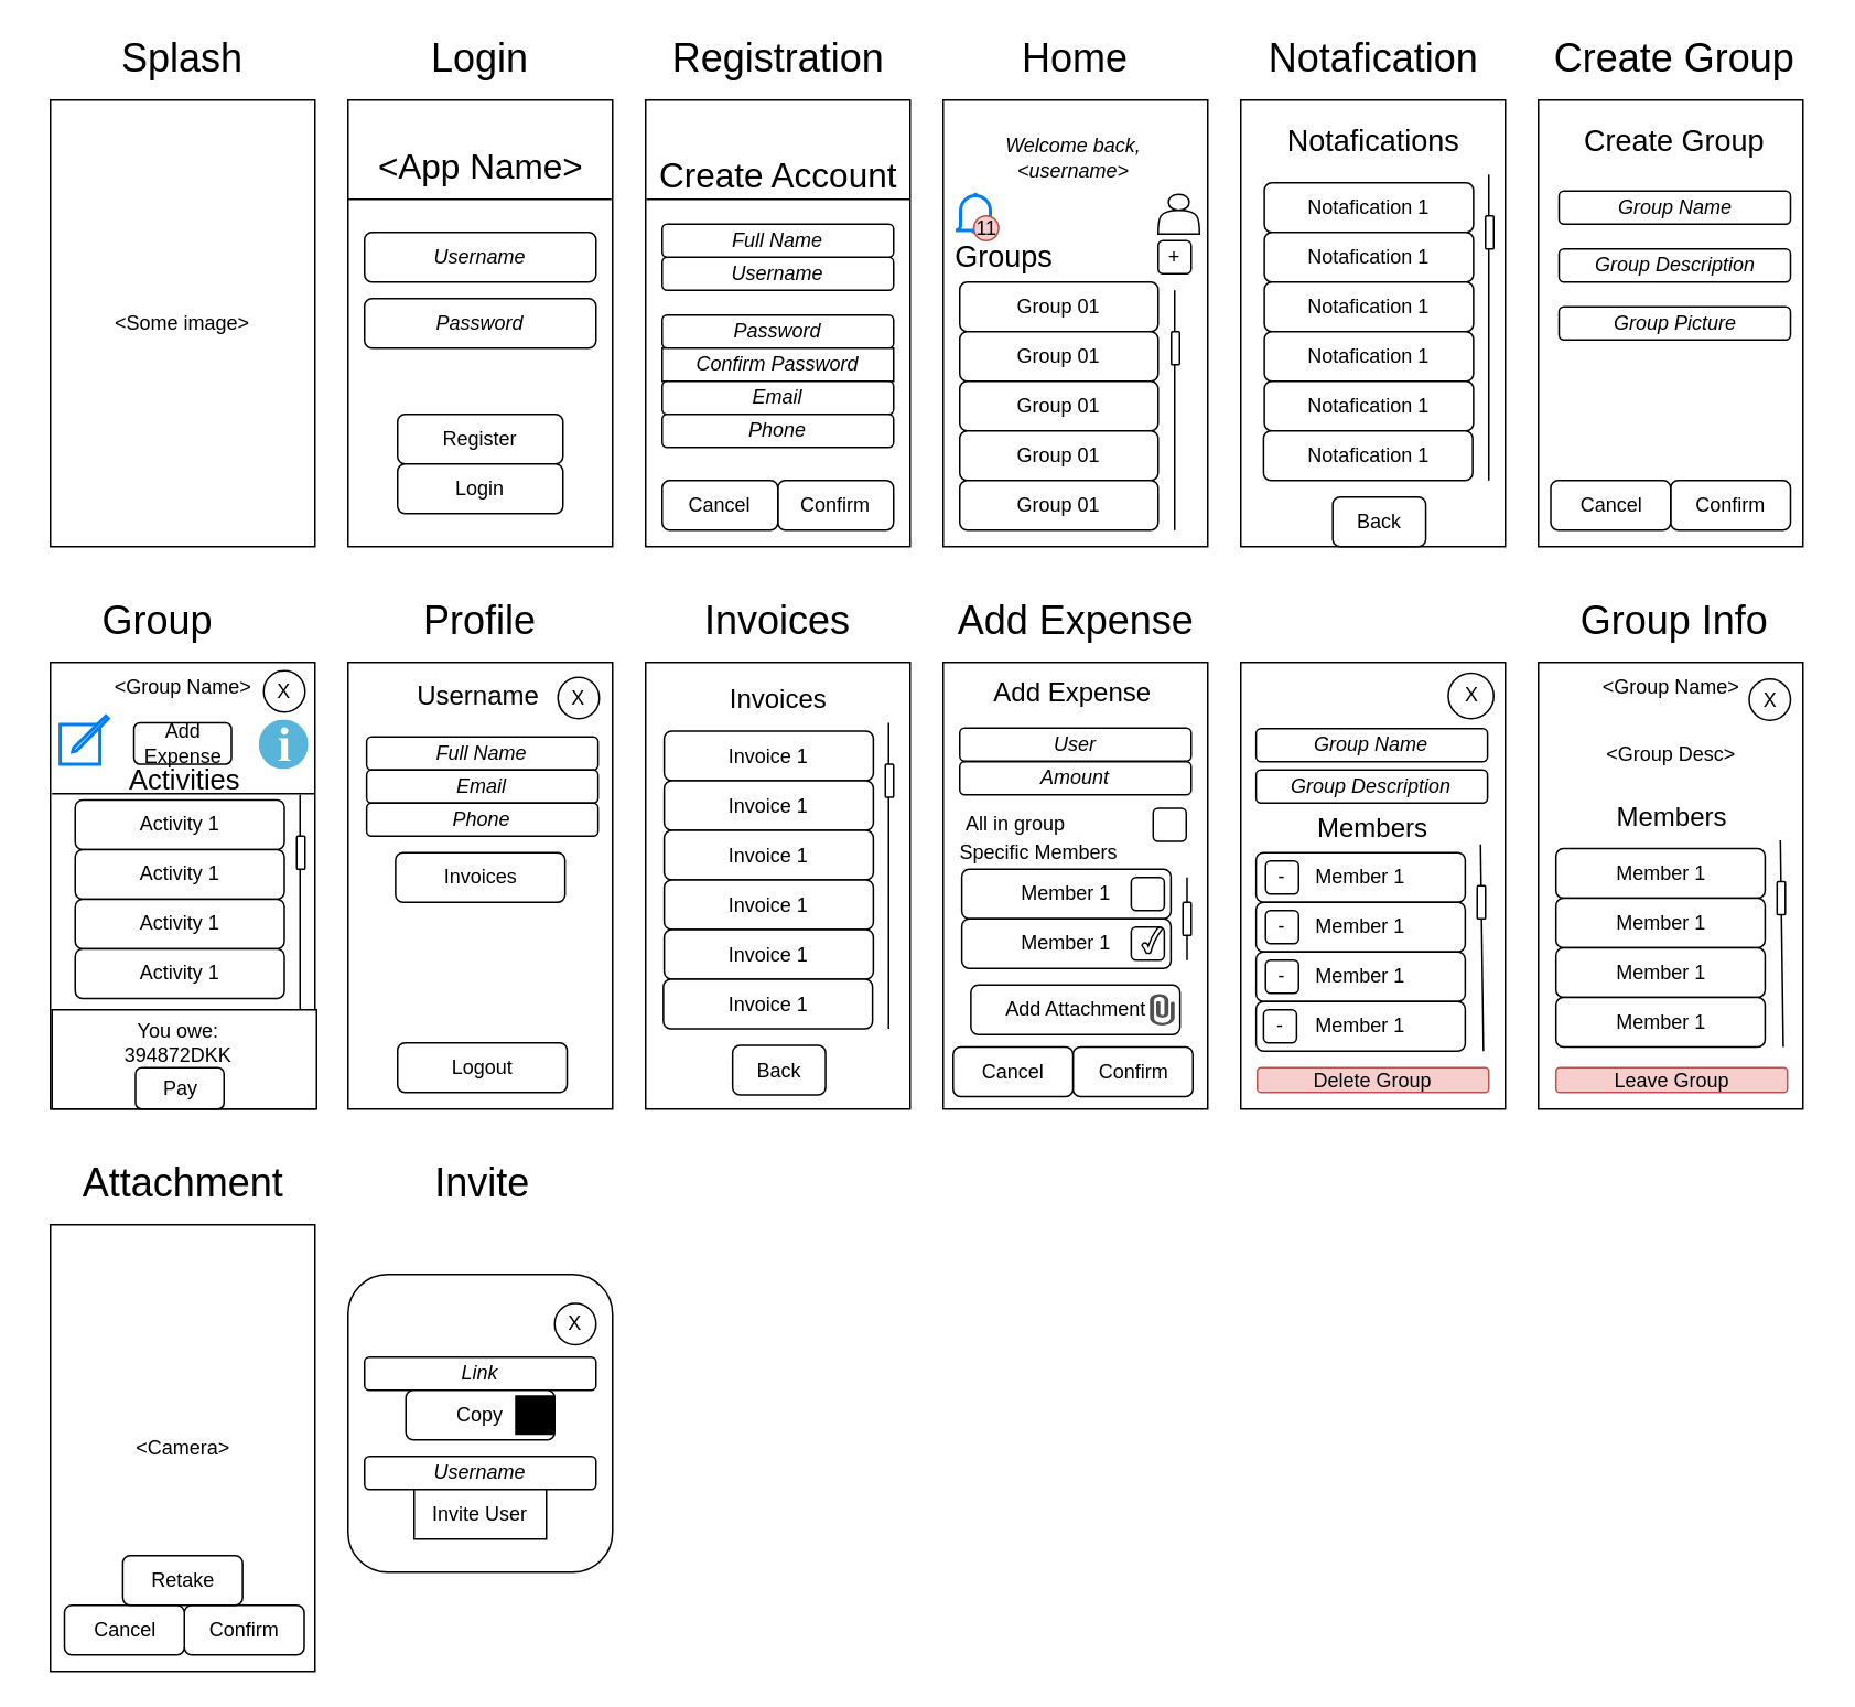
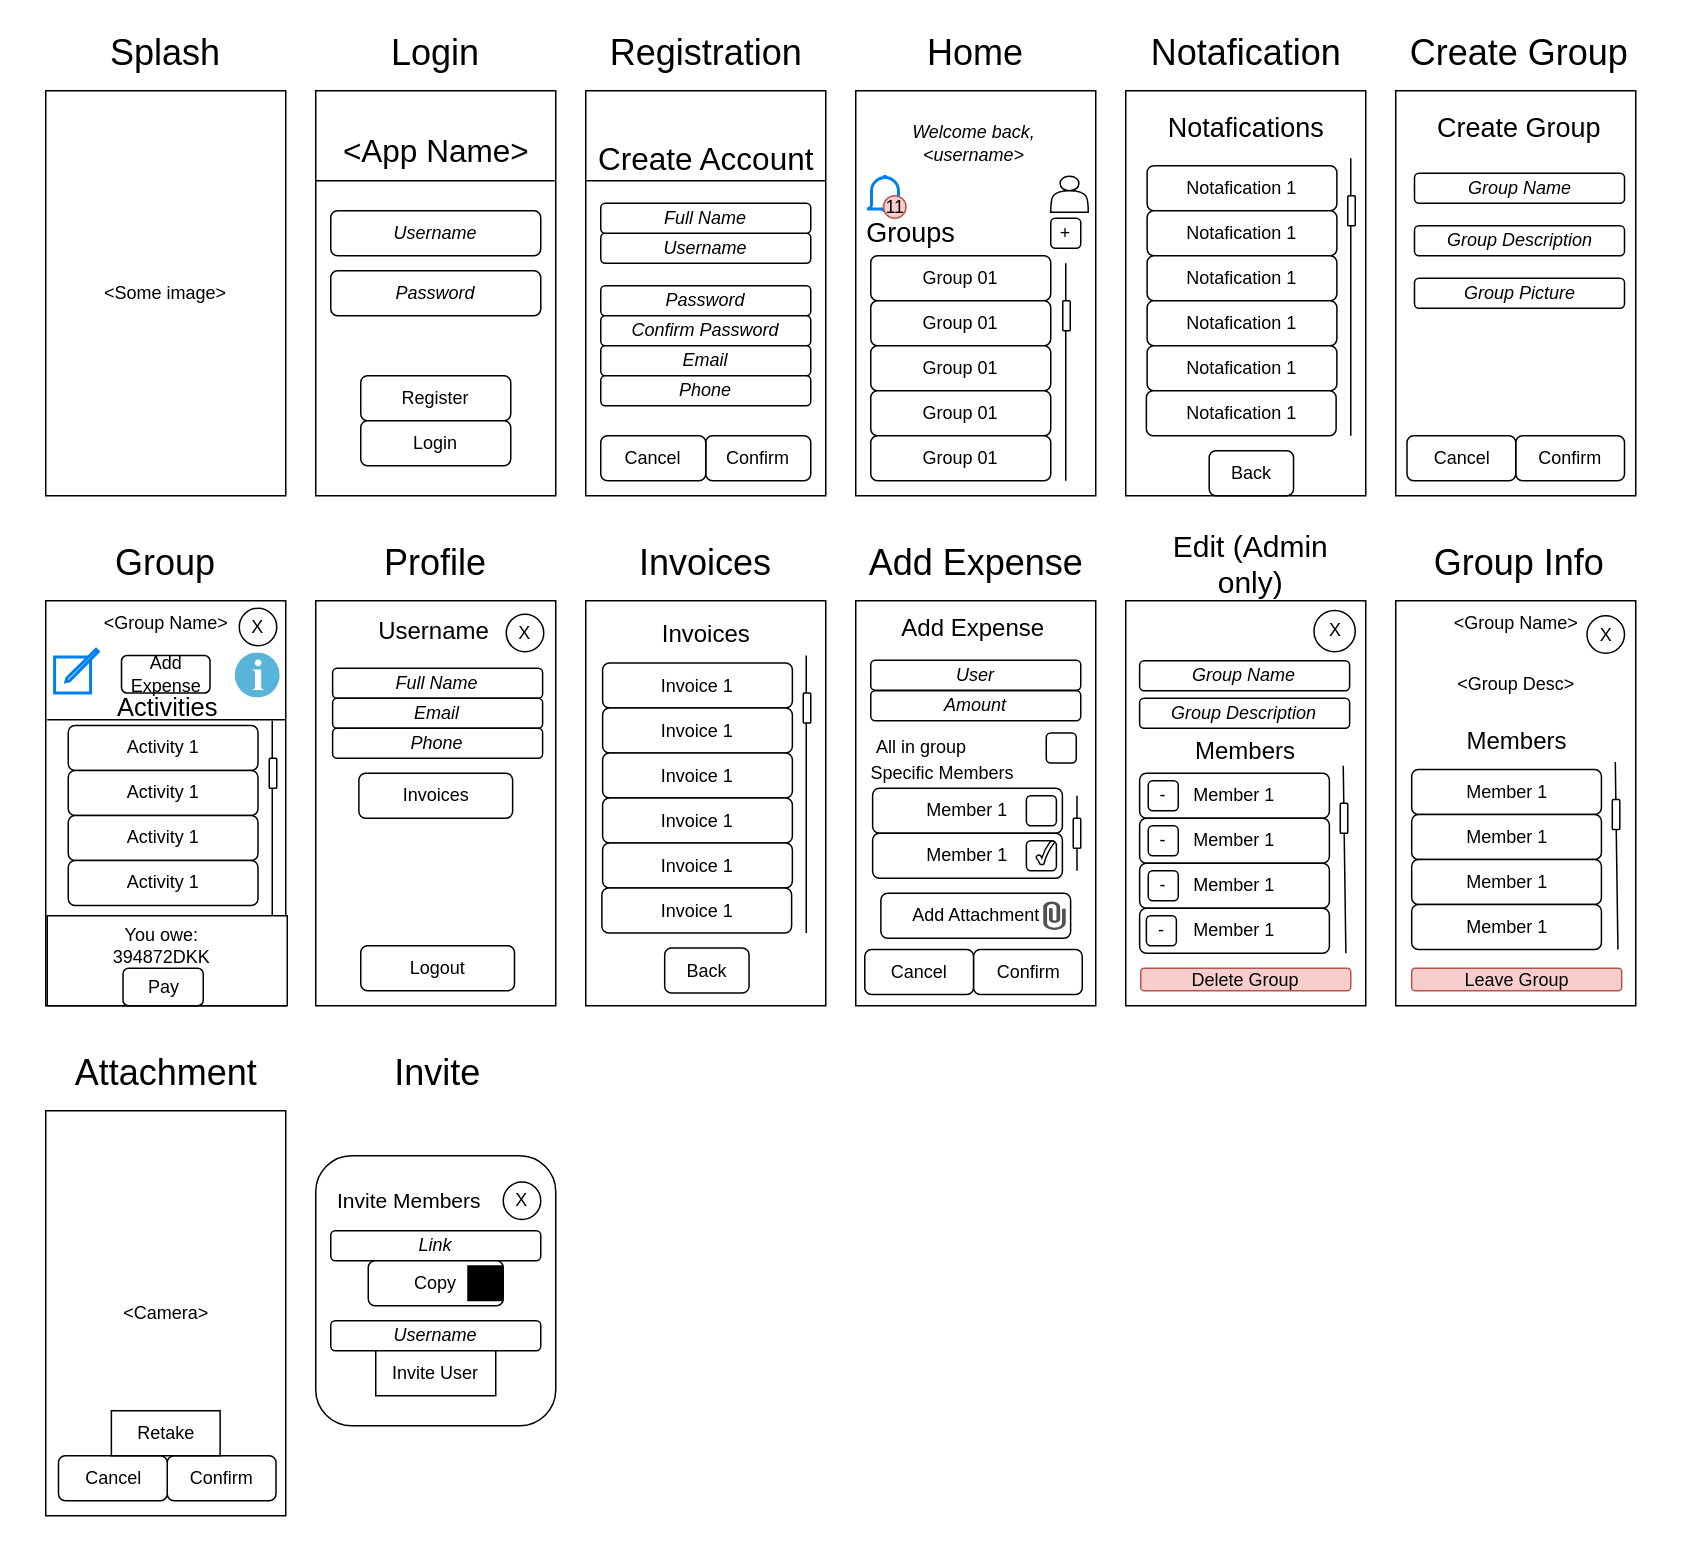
- <mxCell id="38" value="&lt;i&gt;Confirm Password&lt;/i&gt;" style="whiteSpace=wrap;html=1;rounded=0;" parent="1" vertex="1"><mxGeometry x="400" y="210" width="140" height="20" as="geometry" /></mxCell>
+ <mxCell id="38" value="&lt;i&gt;Confirm Password&lt;/i&gt;" style="rounded=1;whiteSpace=wrap;html=1;" parent="1" vertex="1"><mxGeometry x="400" y="210" width="140" height="20" as="geometry" /></mxCell>
- <mxCell id="16" value="&lt;font style=&quot;font-size: 24px;&quot;&gt;Group&lt;/font&gt;" style="text;html=1;strokeColor=none;fillColor=none;align=center;verticalAlign=middle;whiteSpace=wrap;rounded=0;" parent="1" vertex="1"><mxGeometry x="50" y="360" width="90" height="30" as="geometry" /></mxCell>
+ <mxCell id="16" value="&lt;font style=&quot;font-size: 24px;&quot;&gt;Group&lt;/font&gt;" style="text;html=1;strokeColor=none;fillColor=none;align=center;verticalAlign=middle;whiteSpace=wrap;rounded=0;" parent="1" vertex="1"><mxGeometry x="65" y="360" width="90" height="30" as="geometry" /></mxCell>
+ <mxCell id="24" value="&lt;font style=&quot;font-size: 20px;&quot;&gt;Edit (Admin only)&lt;/font&gt;" style="text;html=1;strokeColor=none;fillColor=none;align=center;verticalAlign=middle;whiteSpace=wrap;rounded=0;" parent="1" vertex="1"><mxGeometry x="771.25" y="360" width="125" height="30" as="geometry" /></mxCell>
+ <mxCell id="86" value="&lt;font style=&quot;font-size: 14px;&quot;&gt;Invite Members&lt;/font&gt;" style="text;html=1;strokeColor=none;fillColor=none;align=center;verticalAlign=middle;whiteSpace=wrap;rounded=0;" parent="1" vertex="1"><mxGeometry x="210" y="780" width="125" height="40" as="geometry" /></mxCell>
- <mxCell id="158" value="Retake" style="rounded=1;whiteSpace=wrap;html=1;" parent="1" vertex="1"><mxGeometry x="73.75" y="940" width="72.5" height="30" as="geometry" /></mxCell>
+ <mxCell id="158" value="Retake" style="whiteSpace=wrap;html=1;rounded=0;" parent="1" vertex="1"><mxGeometry x="73.75" y="940" width="72.5" height="30" as="geometry" /></mxCell>
